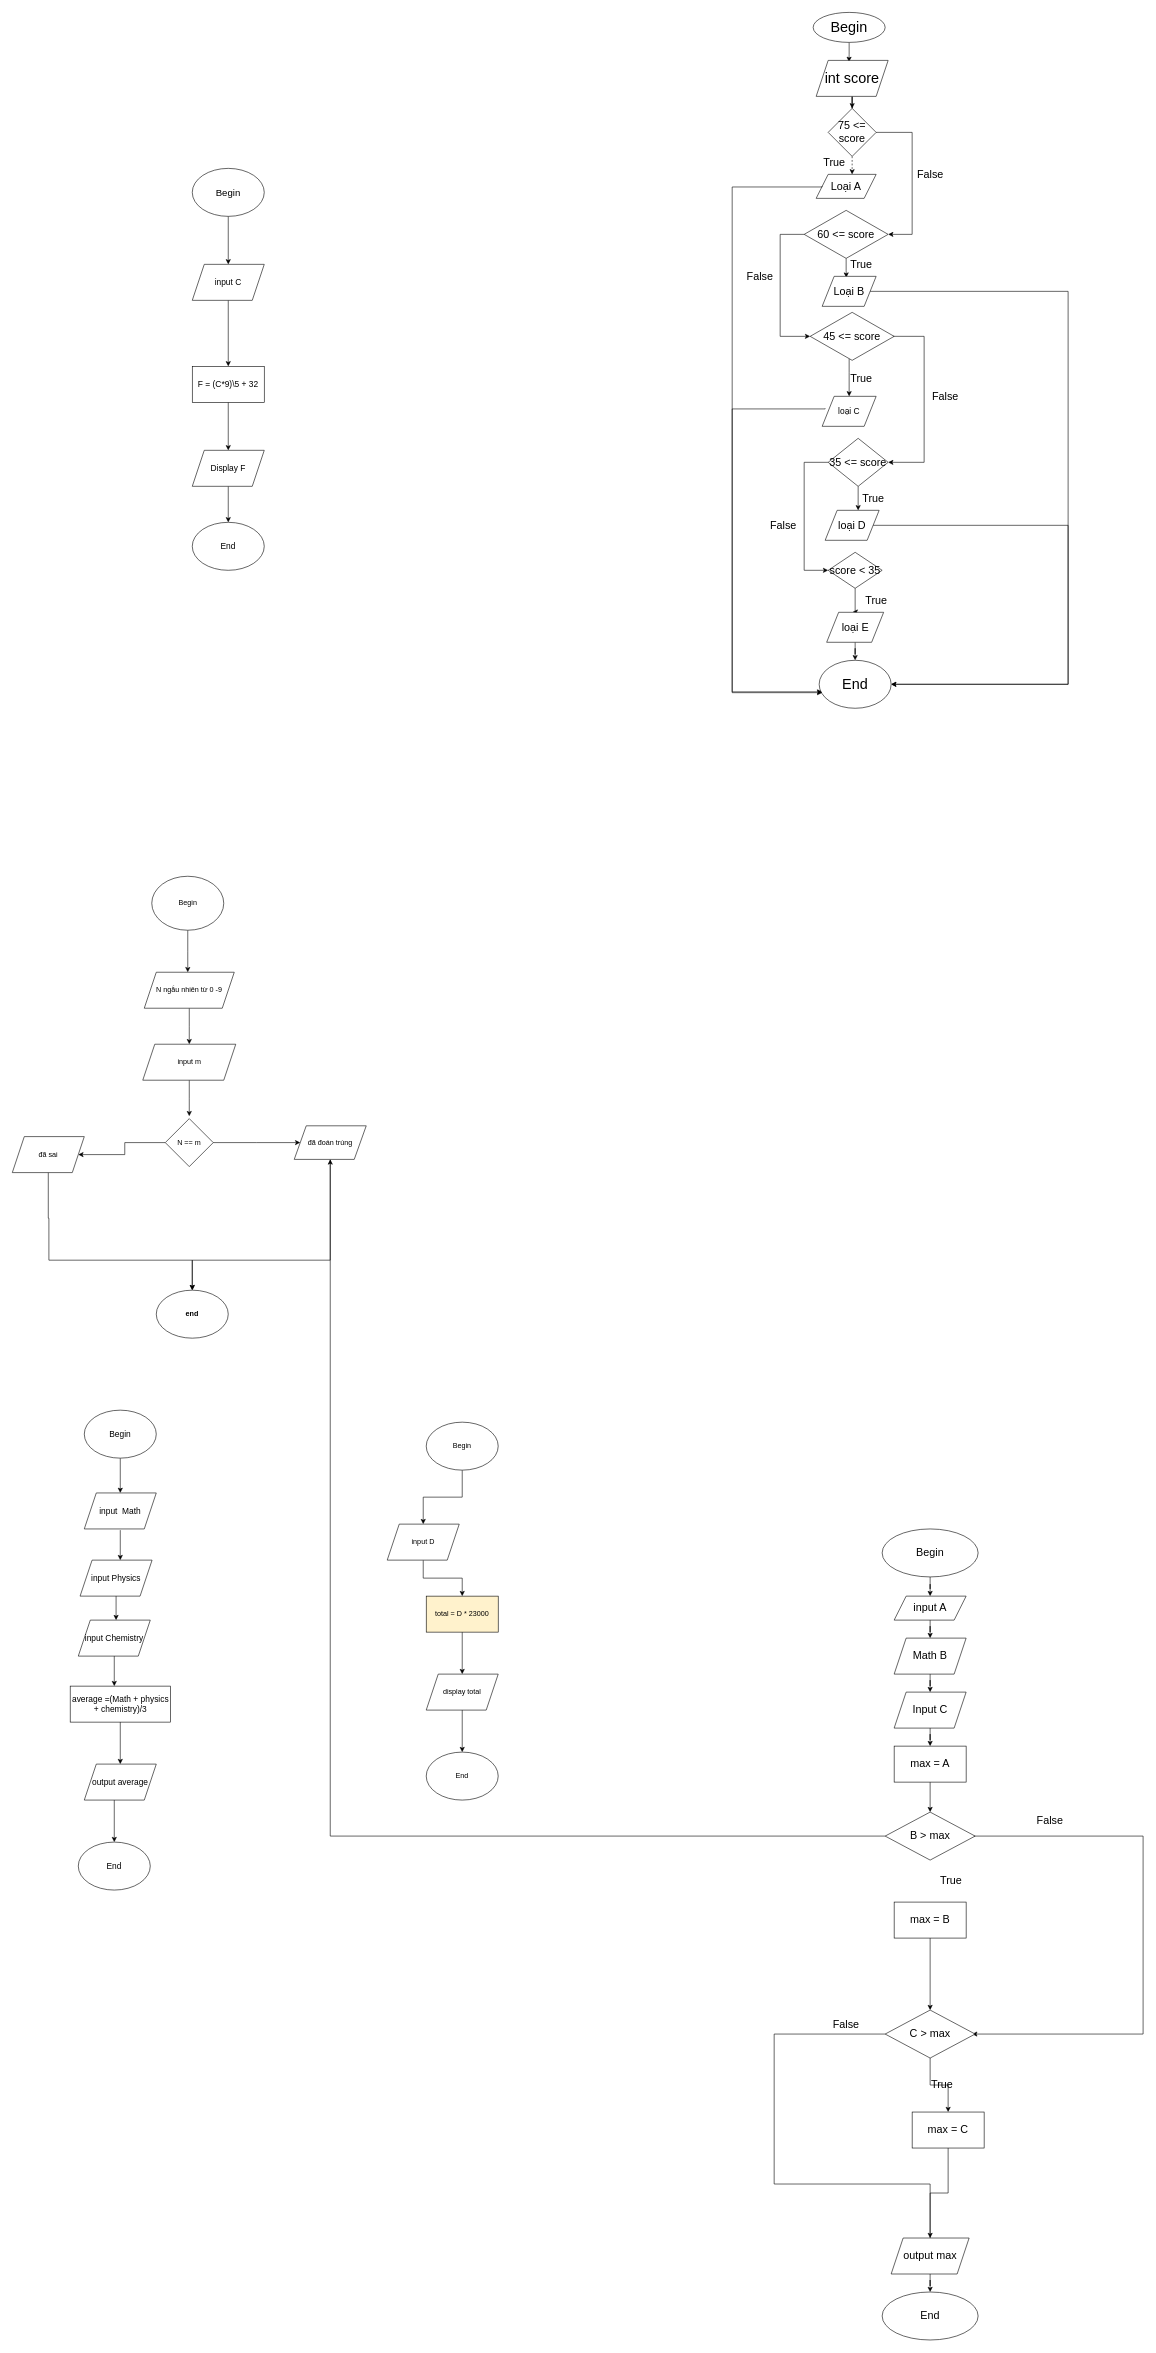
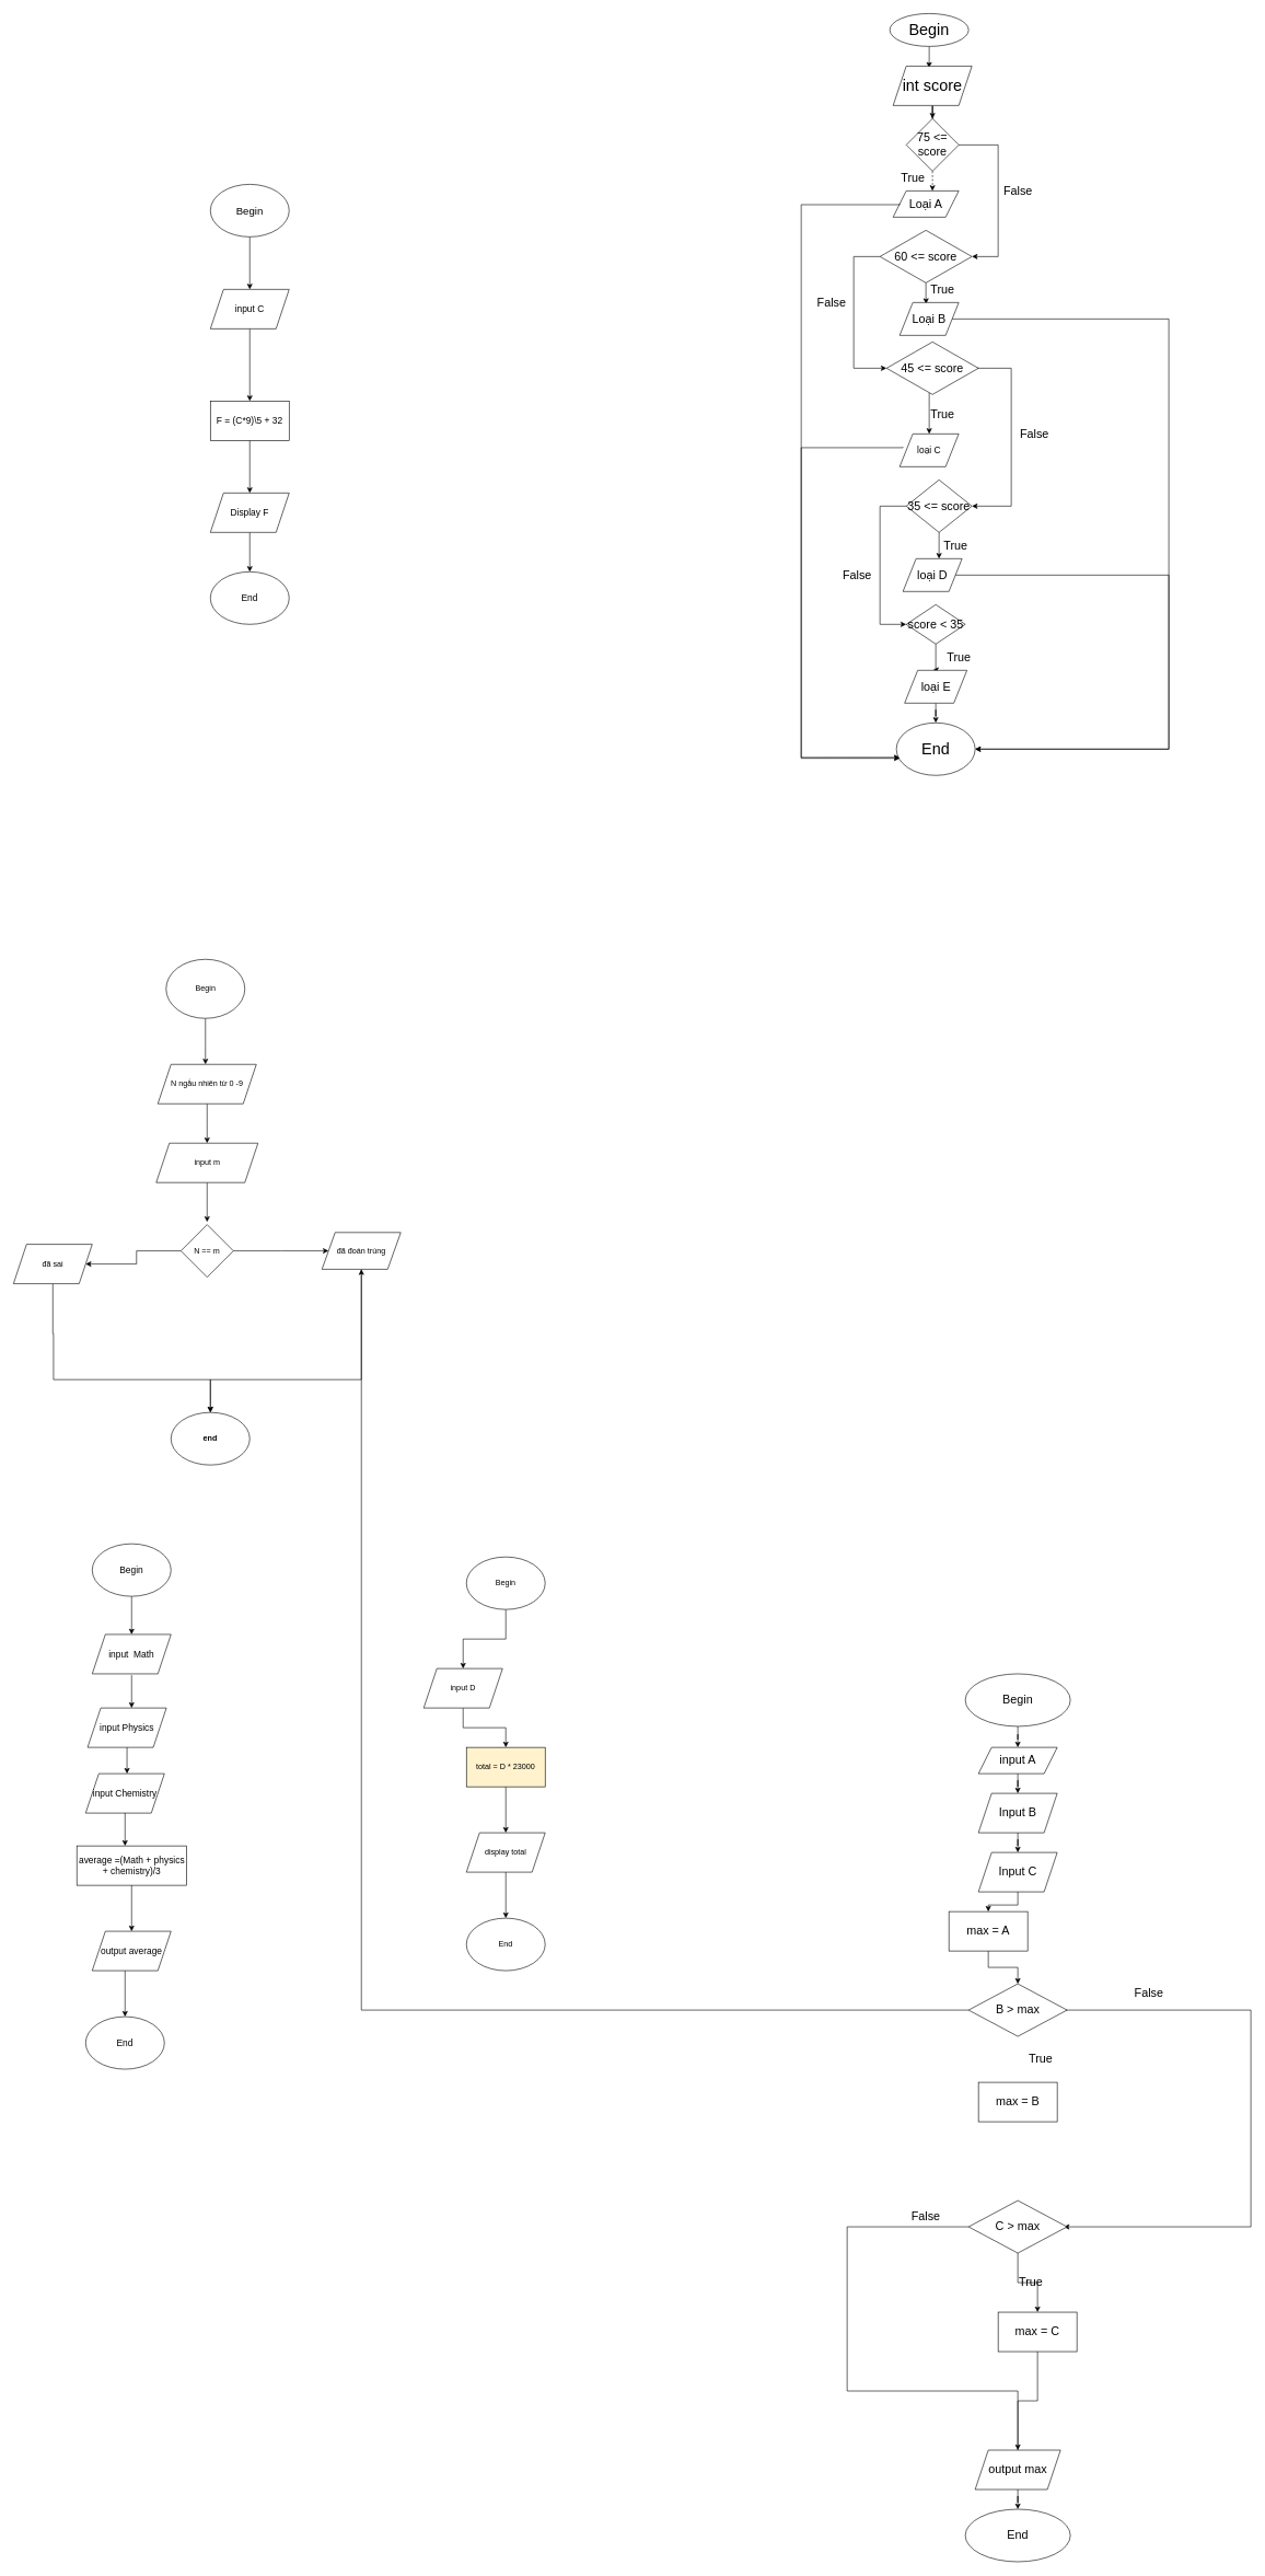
- <mxCell id="51" value="&lt;font style=&quot;font-size: 18px;&quot;&gt;Math B&lt;/font&gt;" style="shape=parallelogram;perimeter=parallelogramPerimeter;whiteSpace=wrap;html=1;fixedSize=1;" parent="1" vertex="1"><mxGeometry x="1490" y="2730" width="120" height="60" as="geometry" /></mxCell>
+ <mxCell id="51" value="&lt;font style=&quot;font-size: 18px;&quot;&gt;Input B&lt;/font&gt;" style="shape=parallelogram;perimeter=parallelogramPerimeter;whiteSpace=wrap;html=1;fixedSize=1;" parent="1" vertex="1"><mxGeometry x="1490" y="2730" width="120" height="60" as="geometry" /></mxCell>
- <mxCell id="53" value="&lt;font style=&quot;font-size: 18px;&quot;&gt;max = A&lt;/font&gt;" style="rounded=0;whiteSpace=wrap;html=1;" parent="1" vertex="1"><mxGeometry x="1490" y="2910" width="120" height="60" as="geometry" /></mxCell>
+ <mxCell id="53" value="&lt;font style=&quot;font-size: 18px;&quot;&gt;max = A&lt;/font&gt;" style="rounded=0;whiteSpace=wrap;html=1;" parent="1" vertex="1"><mxGeometry x="1445" y="2910" width="120" height="60" as="geometry" /></mxCell>
- <mxCell id="60" style="edgeStyle=orthogonalEdgeStyle;rounded=0;orthogonalLoop=1;jettySize=auto;html=1;entryX=0.5;entryY=0;entryDx=0;entryDy=0;" parent="1" source="61" target="59" edge="1"><mxGeometry relative="1" as="geometry" /></mxCell>
